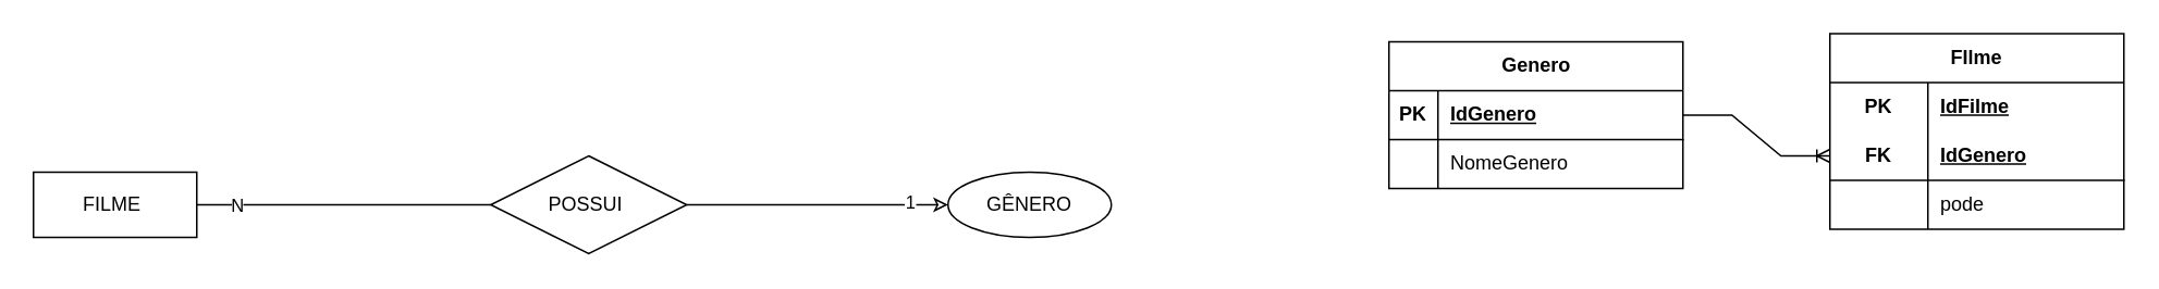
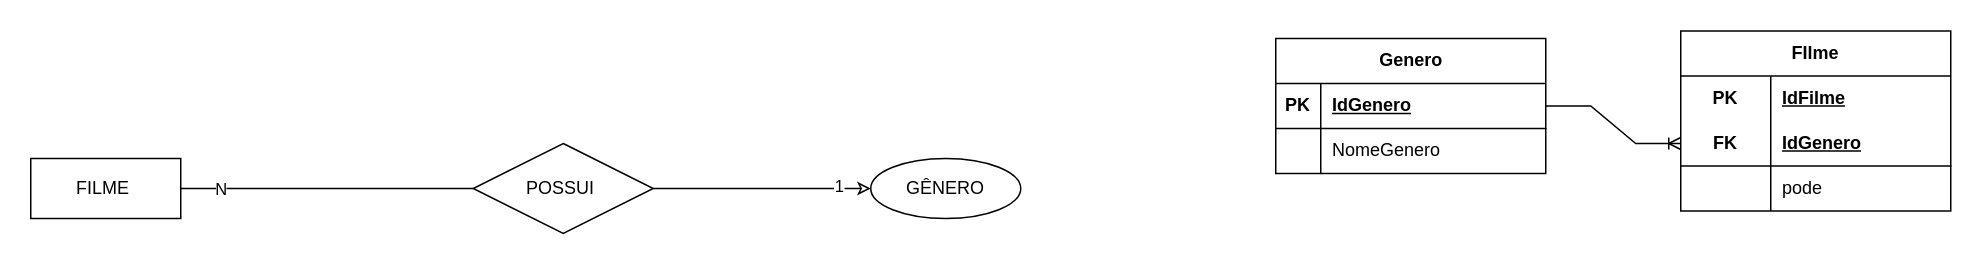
- <mxCell id="7" value="POSSUI&amp;nbsp;" style="shape=rhombus;perimeter=rhombusPerimeter;whiteSpace=wrap;html=1;align=center;" parent="1" vertex="1"><mxGeometry x="300" y="95" width="120" height="60" as="geometry" /></mxCell>
+ <mxCell id="7" value="POSSUI&amp;nbsp;" style="shape=rhombus;perimeter=rhombusPerimeter;whiteSpace=wrap;html=1;align=center;" parent="1" vertex="1"><mxGeometry x="315" y="95" width="120" height="60" as="geometry" /></mxCell>
